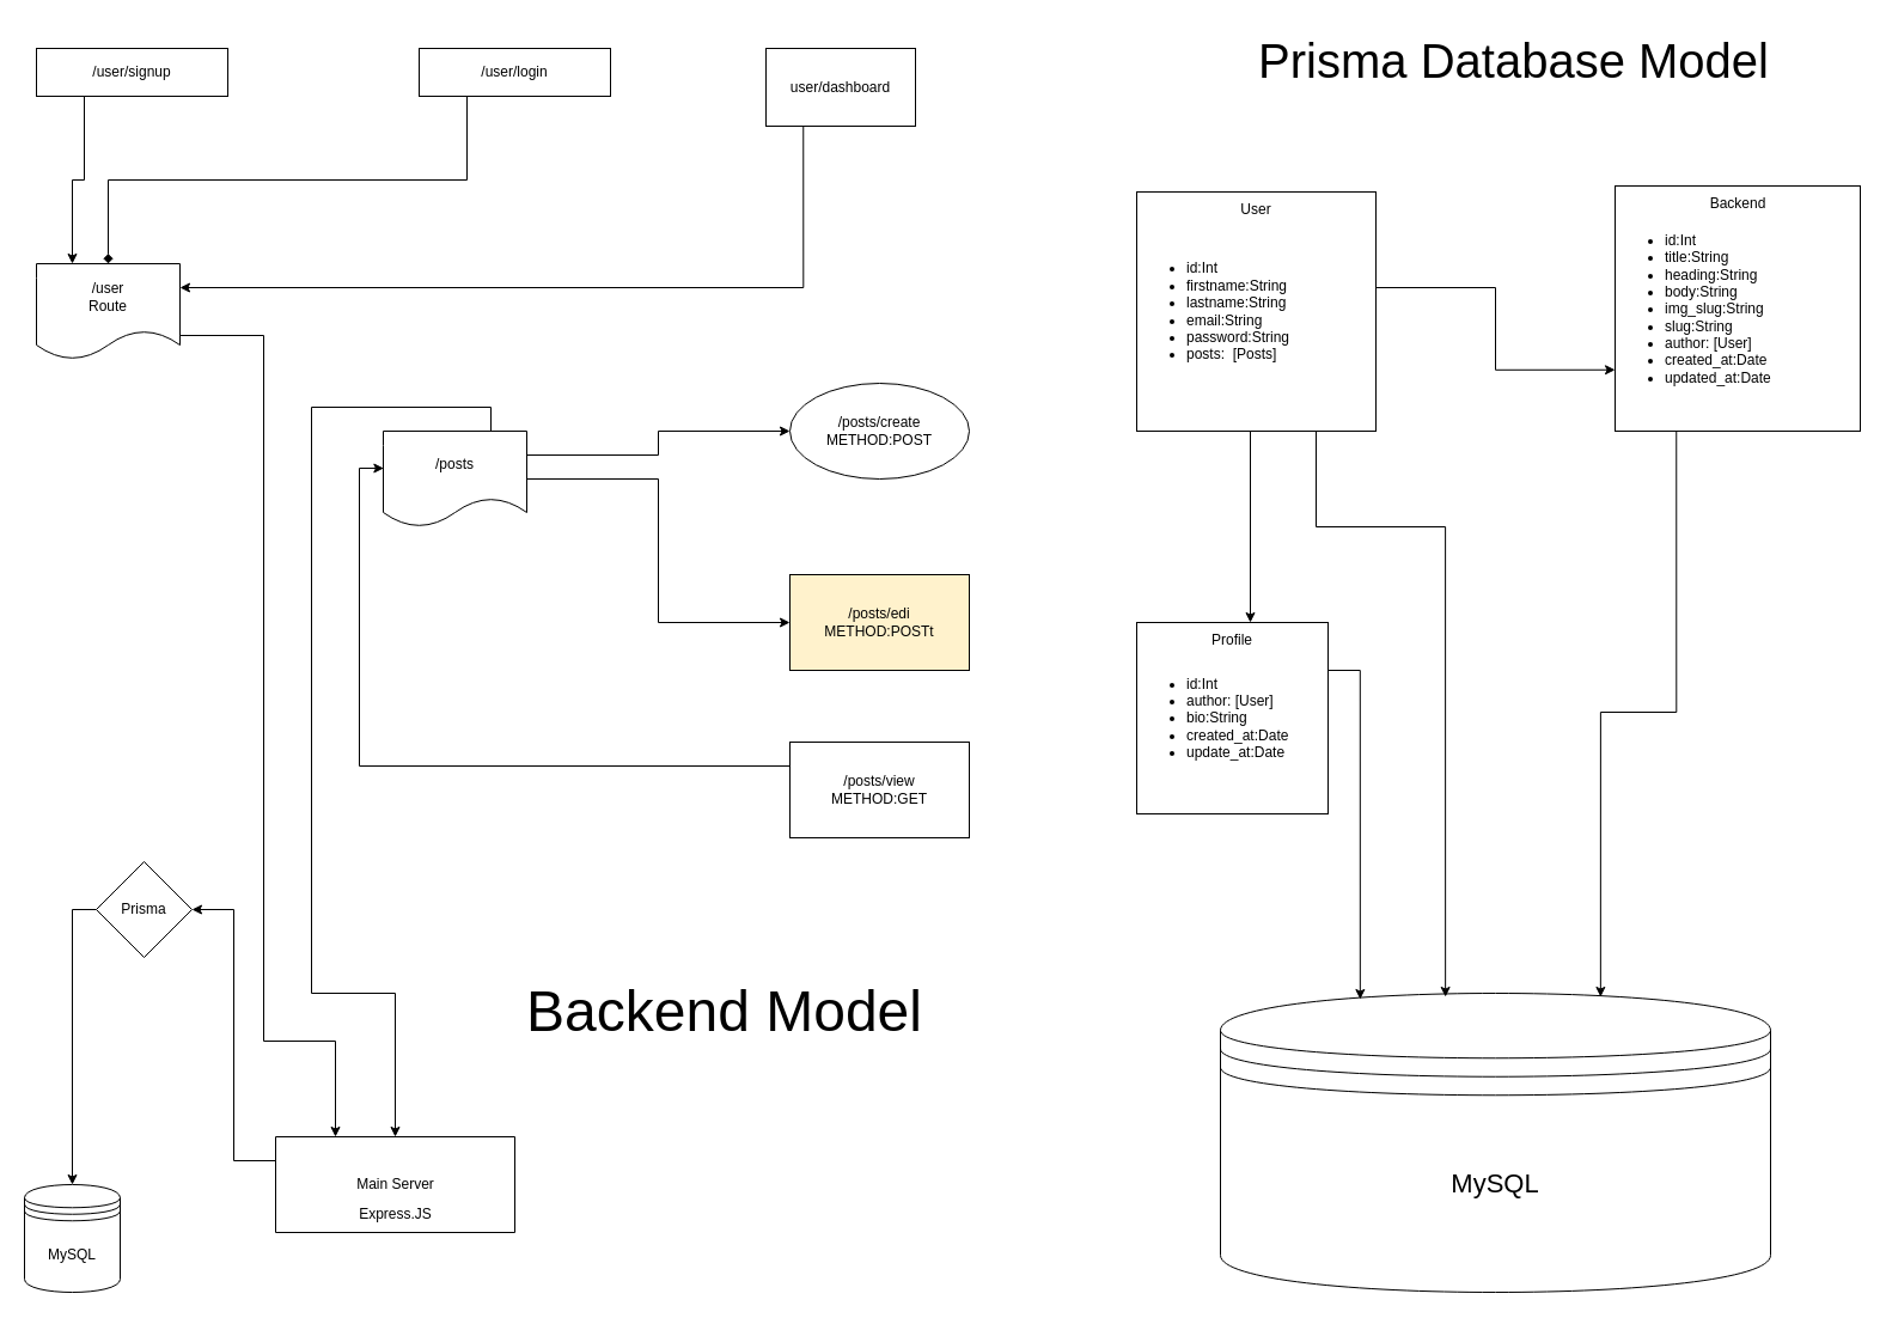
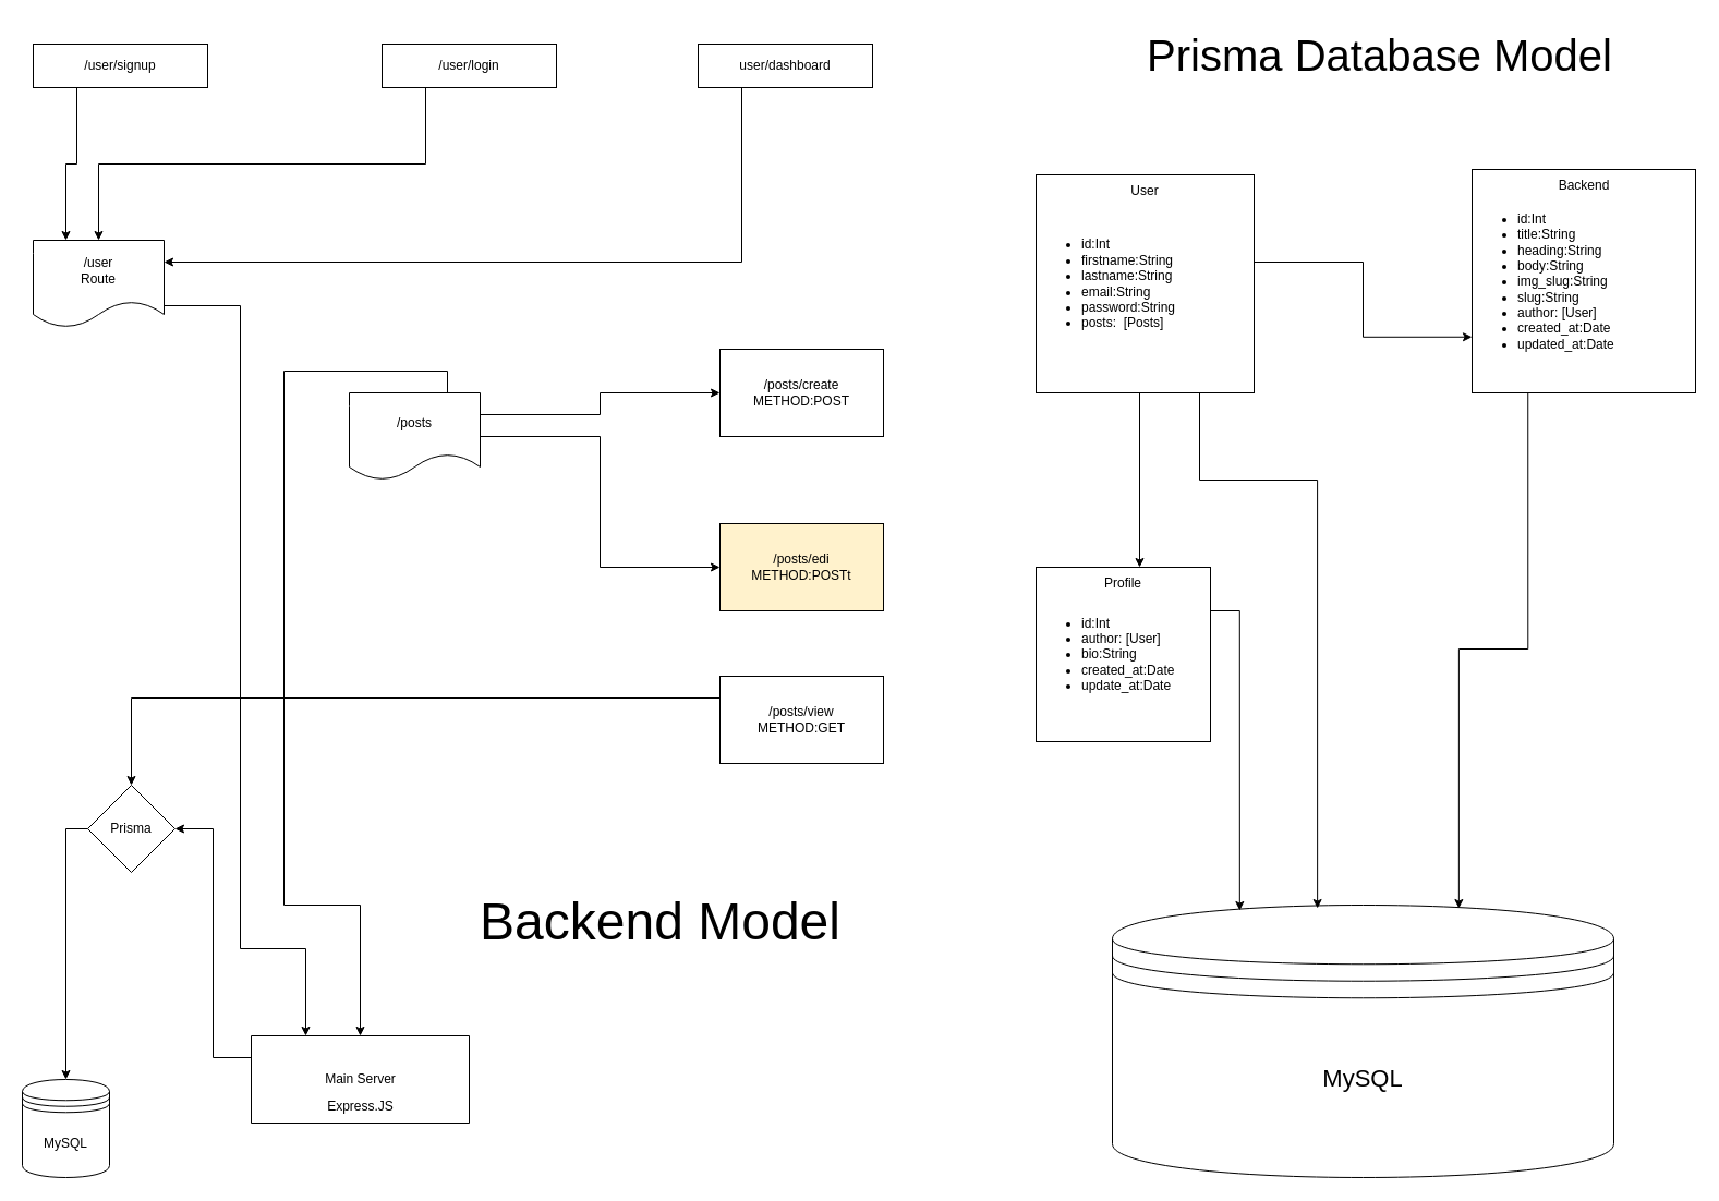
- <mxCell id="12" value="user/dashboard" style="rounded=0;whiteSpace=wrap;html=1;" vertex="1" parent="1"><mxGeometry x="640" y="40" width="125" height="65" as="geometry" /></mxCell>
+ <mxCell id="12" value="user/dashboard" style="rounded=0;whiteSpace=wrap;html=1;" vertex="1" parent="1"><mxGeometry x="640" y="40" width="160" height="40" as="geometry" /></mxCell>
- <mxCell id="9" style="edgeStyle=orthogonalEdgeStyle;rounded=0;orthogonalLoop=1;jettySize=auto;html=1;exitX=0.25;exitY=1;exitDx=0;exitDy=0;endArrow=diamond;" edge="1" parent="1" source="10" target="14"><mxGeometry relative="1" as="geometry" /></mxCell>
+ <mxCell id="9" style="edgeStyle=orthogonalEdgeStyle;rounded=0;orthogonalLoop=1;jettySize=auto;html=1;exitX=0.25;exitY=1;exitDx=0;exitDy=0;" edge="1" parent="1" source="10" target="14"><mxGeometry relative="1" as="geometry" /></mxCell>
- <mxCell id="15" value="&lt;div&gt;/posts/create&lt;/div&gt;METHOD:POST" style="ellipse;whiteSpace=wrap;html=1;" vertex="1" parent="1"><mxGeometry x="660" y="320" width="150" height="80" as="geometry" /></mxCell>
+ <mxCell id="15" value="&lt;div&gt;/posts/create&lt;/div&gt;METHOD:POST" style="rounded=0;whiteSpace=wrap;html=1;" vertex="1" parent="1"><mxGeometry x="660" y="320" width="150" height="80" as="geometry" /></mxCell>
- <mxCell id="21" style="edgeStyle=orthogonalEdgeStyle;rounded=0;orthogonalLoop=1;jettySize=auto;html=1;exitX=0;exitY=0.25;exitDx=0;exitDy=0;entryX=0.003;entryY=0.388;entryDx=0;entryDy=0;entryPerimeter=0;" edge="1" parent="1" source="22" target="20"><mxGeometry relative="1" as="geometry" /></mxCell>
+ <mxCell id="21" style="edgeStyle=orthogonalEdgeStyle;rounded=0;orthogonalLoop=1;jettySize=auto;html=1;exitX=0;exitY=0.25;exitDx=0;exitDy=0;" edge="1" parent="1" source="22" target="24"><mxGeometry relative="1" as="geometry" /></mxCell>
